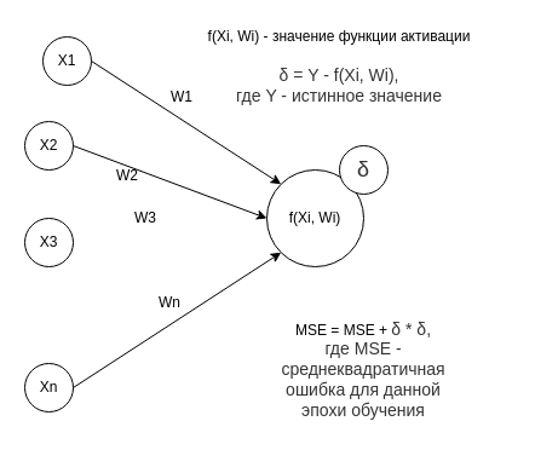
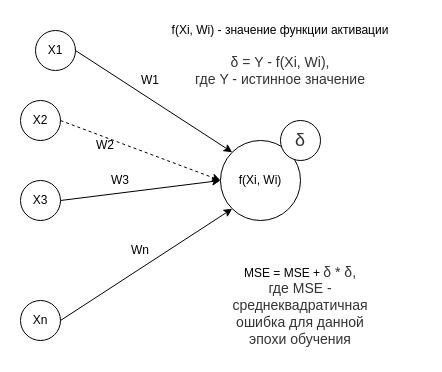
- <mxCell id="8" value="" style="endArrow=classic;html=1;entryX=0;entryY=0.5;entryDx=0;entryDy=0;exitX=1;exitY=0.5;exitDx=0;exitDy=0;" parent="1" source="3" target="6" edge="1"><mxGeometry width="50" height="50" relative="1" as="geometry"><mxPoint x="70" y="320" as="sourcePoint" /><mxPoint x="120" y="270" as="targetPoint" /></mxGeometry></mxCell>
+ <mxCell id="8" value="" style="endArrow=classic;html=1;entryX=0;entryY=0.5;entryDx=0;entryDy=0;exitX=1;exitY=0.5;exitDx=0;exitDy=0;dashed=1;" parent="1" source="3" target="6" edge="1"><mxGeometry width="50" height="50" relative="1" as="geometry"><mxPoint x="70" y="320" as="sourcePoint" /><mxPoint x="120" y="270" as="targetPoint" /></mxGeometry></mxCell>
+ <mxCell id="9" value="" style="endArrow=classic;html=1;entryX=0;entryY=0.5;entryDx=0;entryDy=0;exitX=1;exitY=0.5;exitDx=0;exitDy=0;" parent="1" source="4" target="6" edge="1"><mxGeometry width="50" height="50" relative="1" as="geometry"><mxPoint x="60" y="310" as="sourcePoint" /><mxPoint x="110" y="260" as="targetPoint" /></mxGeometry></mxCell>
